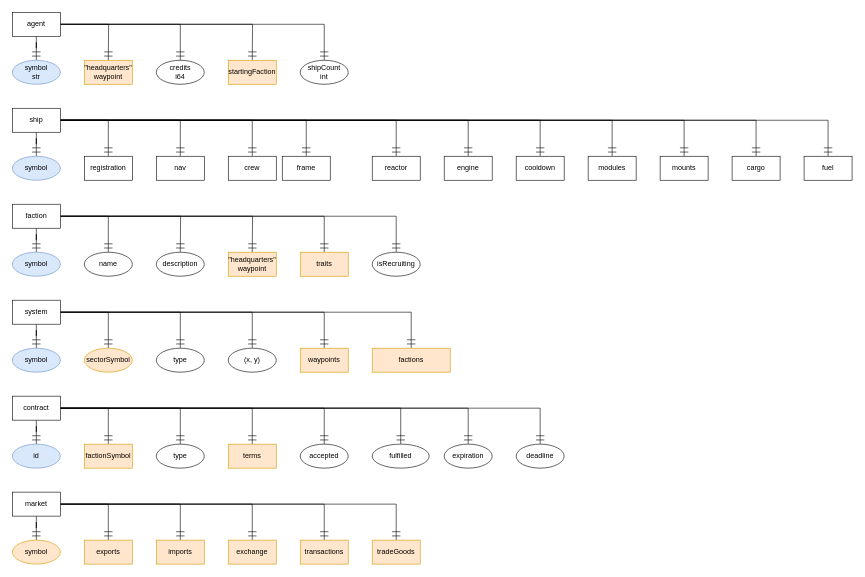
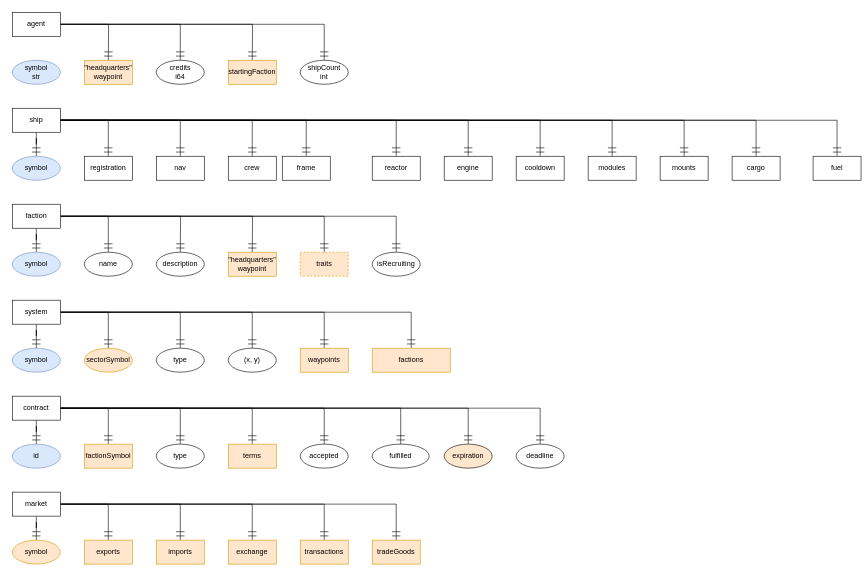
- <mxCell id="2" style="edgeStyle=orthogonalEdgeStyle;rounded=0;orthogonalLoop=1;jettySize=auto;html=1;entryX=0.5;entryY=0;entryDx=0;entryDy=0;endArrow=ERmandOne;endFill=0;strokeWidth=1;endSize=12;startSize=12;strokeColor=default;align=center;verticalAlign=middle;fontFamily=Helvetica;fontSize=11;fontColor=default;labelBackgroundColor=default;" parent="1" source="7" target="8" edge="1"><mxGeometry relative="1" as="geometry" /></mxCell>
- <mxCell id="36" value="fuel" style="rounded=0;whiteSpace=wrap;html=1;" parent="1" vertex="1"><mxGeometry x="1340" y="260" width="80" height="40" as="geometry" /></mxCell>
+ <mxCell id="36" value="fuel" style="rounded=0;whiteSpace=wrap;html=1;" parent="1" vertex="1"><mxGeometry x="1355" y="260" width="80" height="40" as="geometry" /></mxCell>
- <mxCell id="47" value="traits" style="rounded=0;whiteSpace=wrap;html=1;fillColor=#ffe6cc;strokeColor=#d79b00;" parent="1" vertex="1"><mxGeometry x="500" y="420" width="80" height="40" as="geometry" /></mxCell>
+ <mxCell id="47" value="traits" style="rounded=0;whiteSpace=wrap;html=1;fillColor=#ffe6cc;strokeColor=#d79b00;dashed=1;" parent="1" vertex="1"><mxGeometry x="500" y="420" width="80" height="40" as="geometry" /></mxCell>
- <mxCell id="77" value="expiration" style="ellipse;whiteSpace=wrap;html=1;" parent="1" vertex="1"><mxGeometry x="740" y="740" width="80" height="40" as="geometry" /></mxCell>
+ <mxCell id="77" value="expiration" style="ellipse;whiteSpace=wrap;html=1;fillColor=#ffe6cc;" parent="1" vertex="1"><mxGeometry x="740" y="740" width="80" height="40" as="geometry" /></mxCell>
